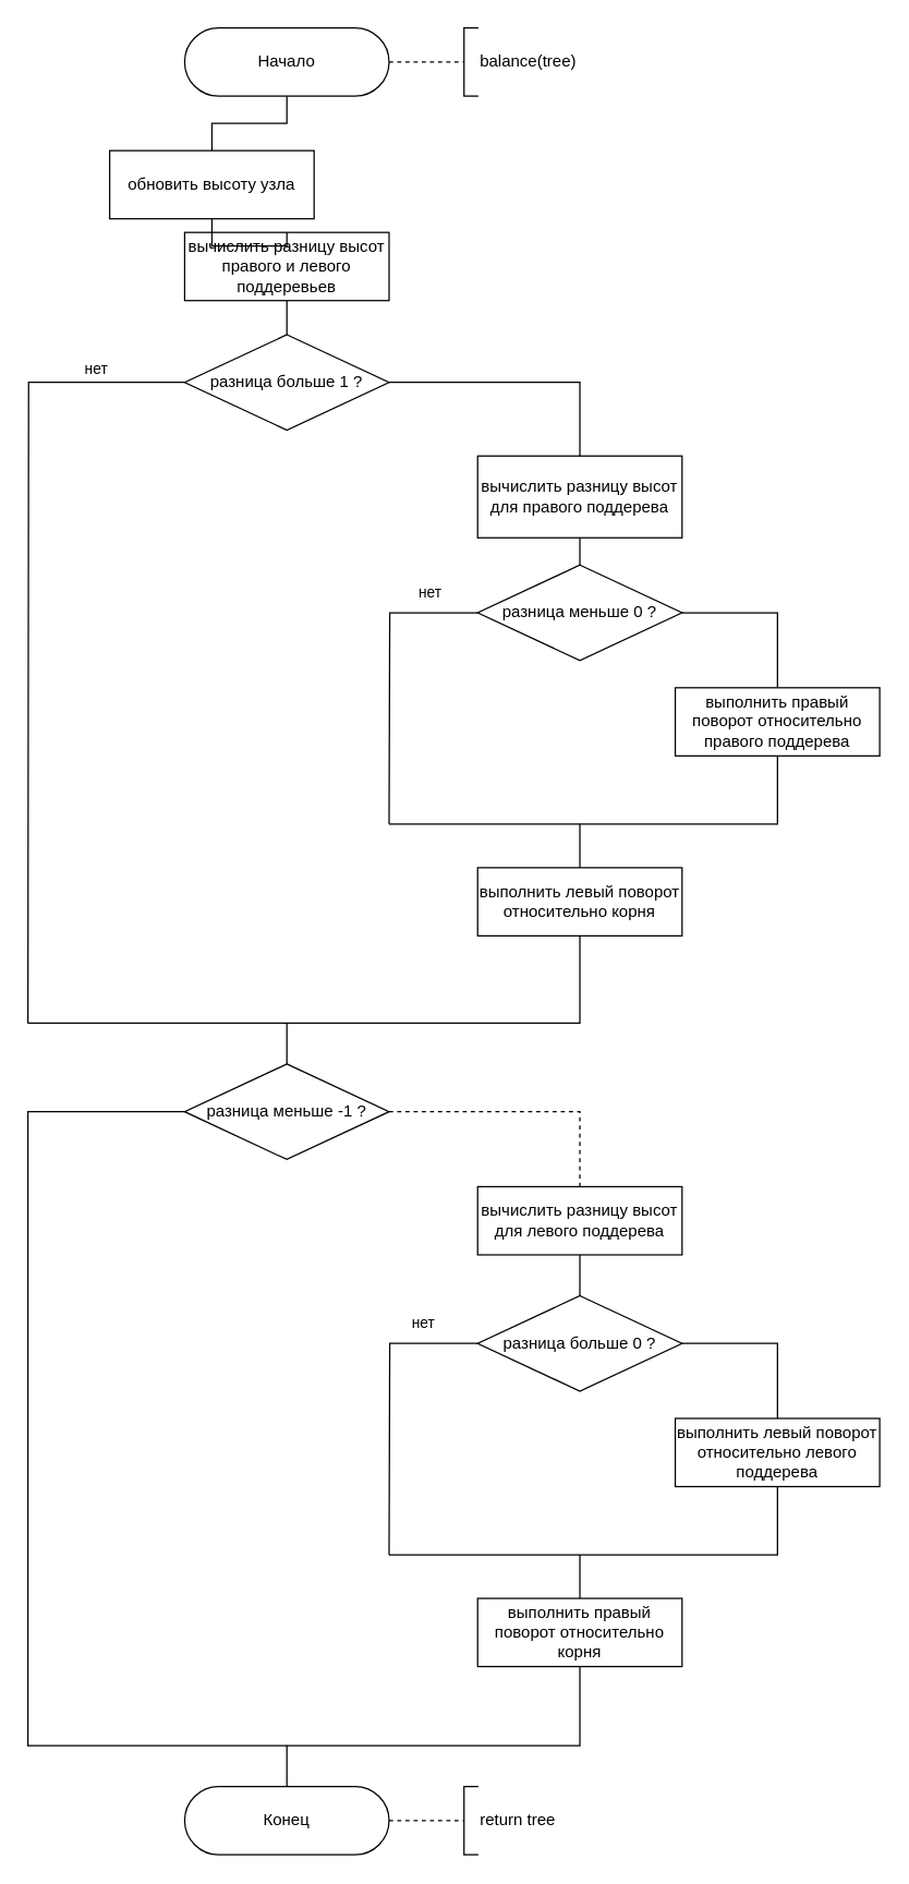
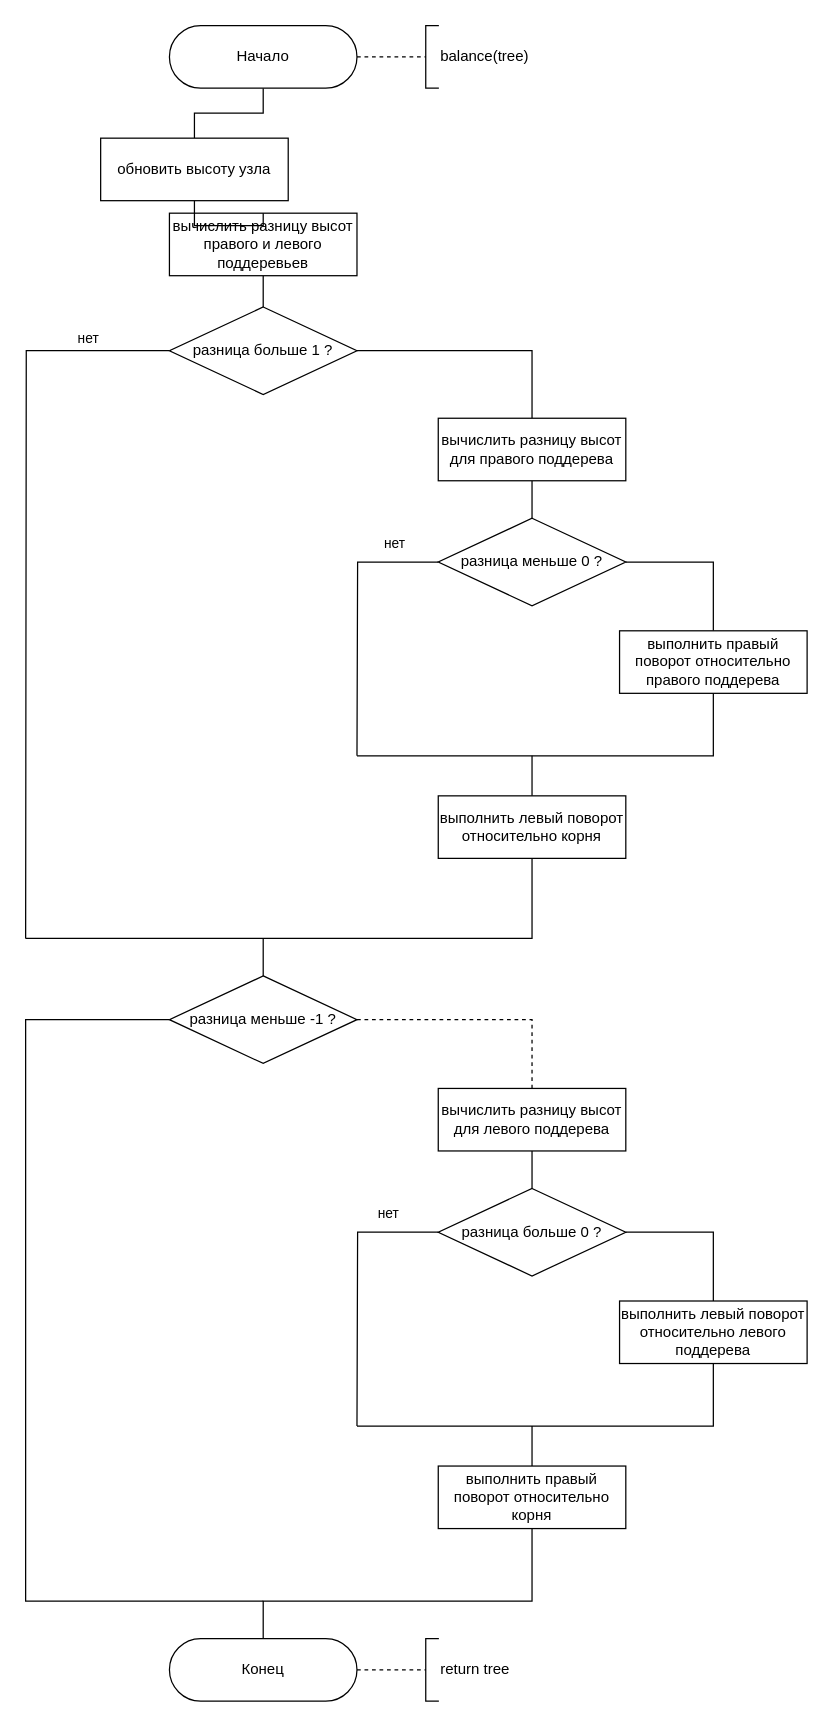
- <mxCell id="18" value="вычислить разницу высот для правого поддерева" style="rounded=0;whiteSpace=wrap;html=1;" parent="1" vertex="1"><mxGeometry x="350" y="334" width="150" height="60" as="geometry" /></mxCell>
+ <mxCell id="18" value="вычислить разницу высот для правого поддерева" style="rounded=0;whiteSpace=wrap;html=1;" parent="1" vertex="1"><mxGeometry x="350" y="334" width="150" height="50" as="geometry" /></mxCell>
